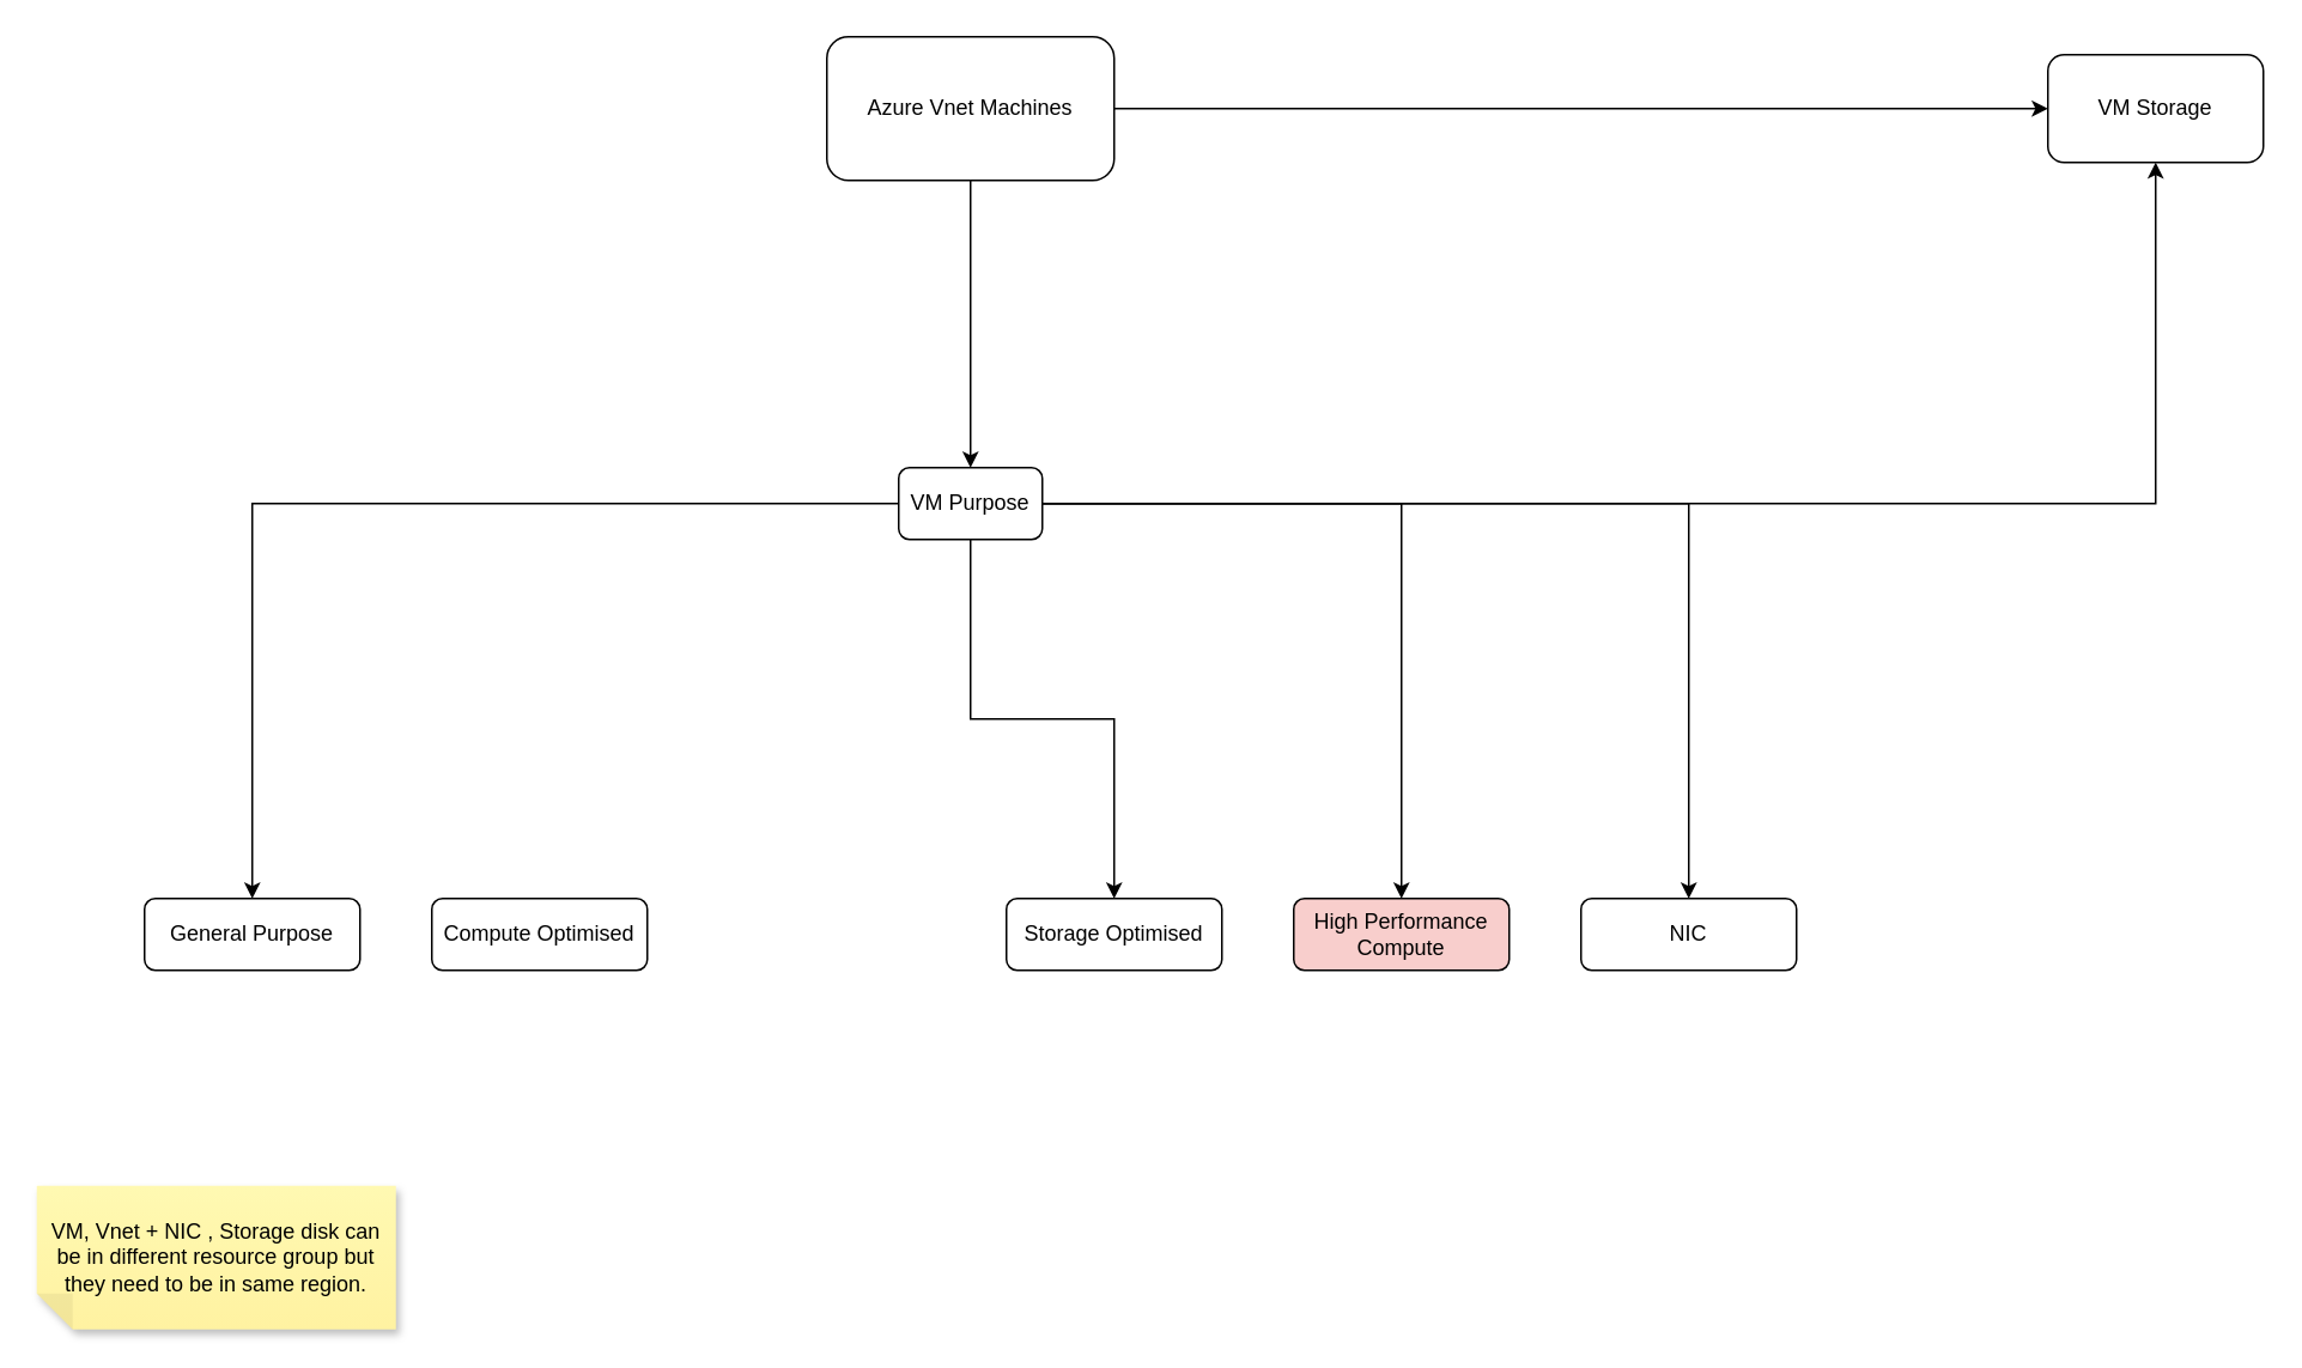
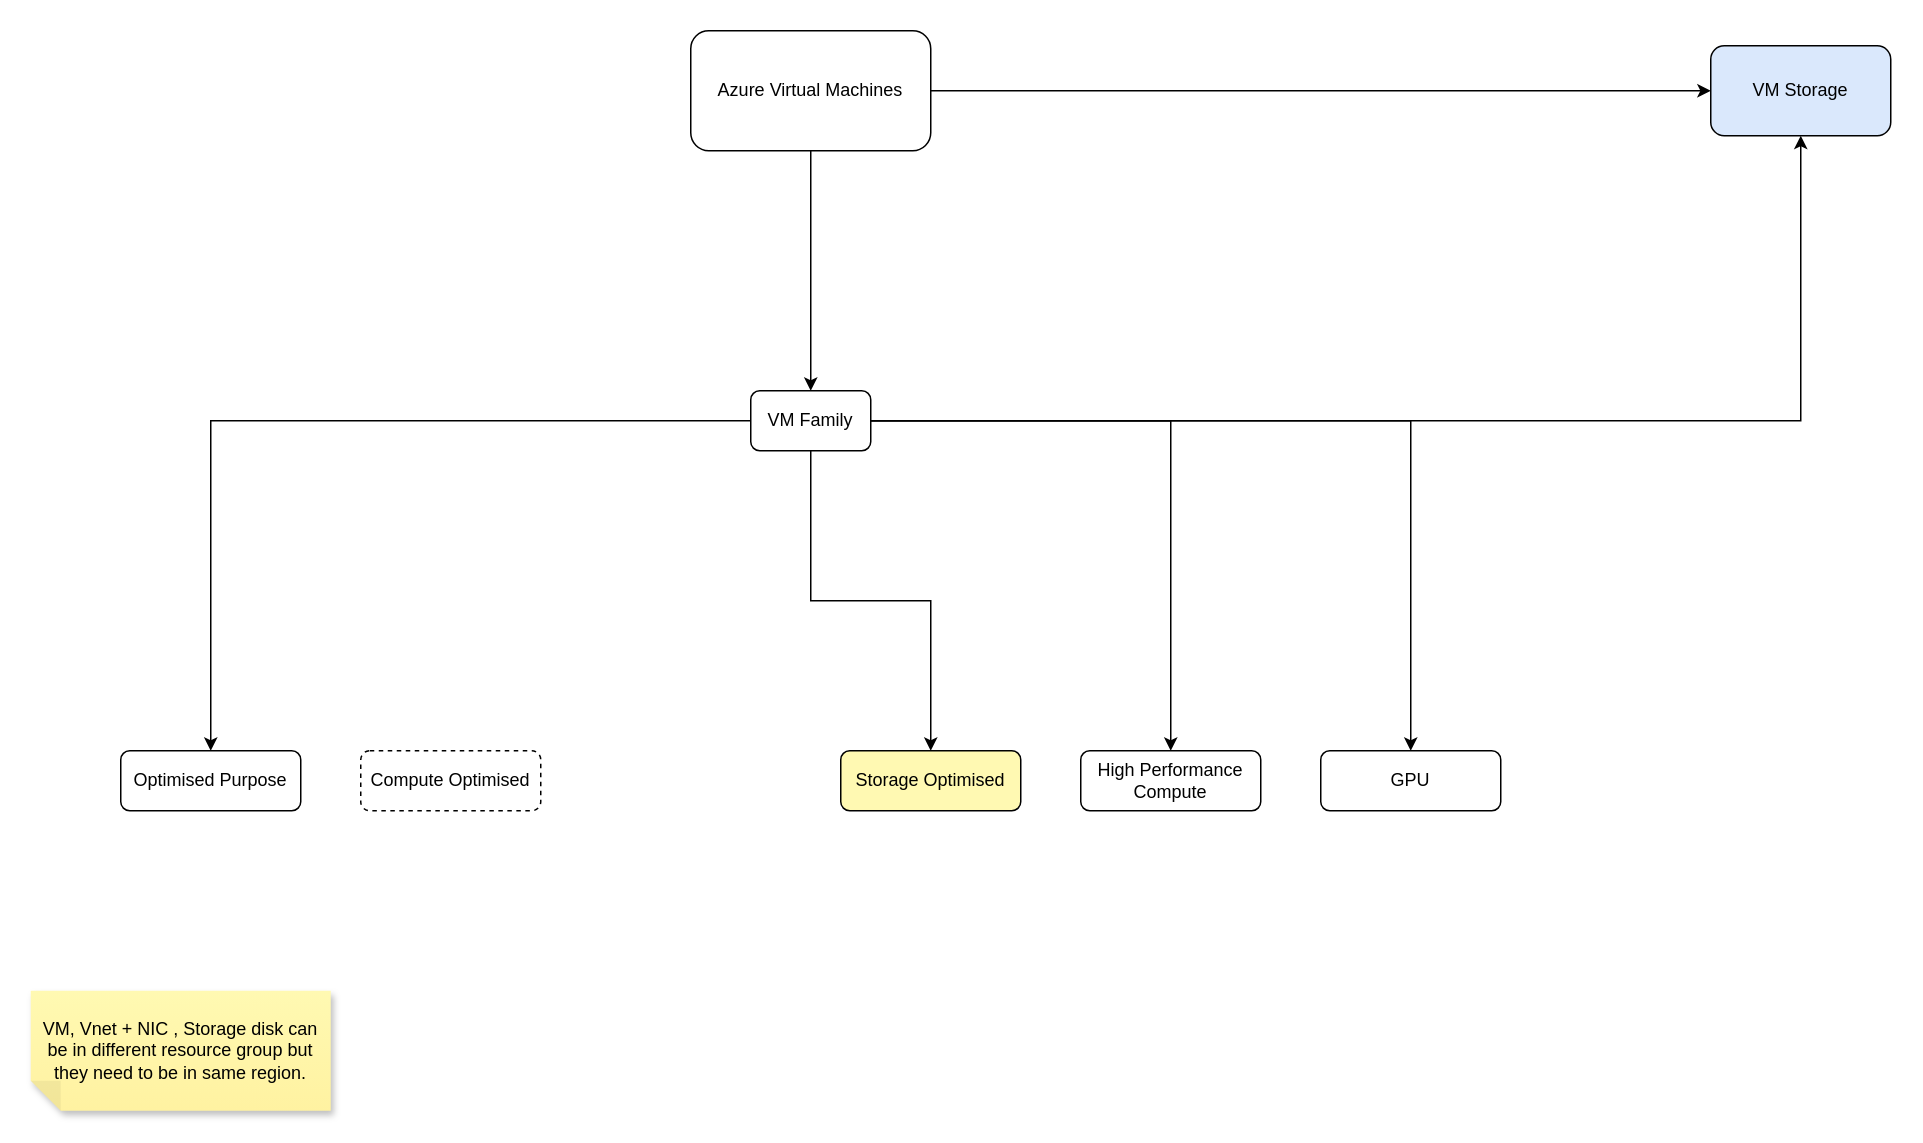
- <mxCell id="4" value="Azure Vnet Machines" style="rounded=1;whiteSpace=wrap;html=1;" vertex="1" parent="1"><mxGeometry x="460" y="20" width="160" height="80" as="geometry" /></mxCell>
+ <mxCell id="4" value="Azure Virtual Machines" style="rounded=1;whiteSpace=wrap;html=1;" vertex="1" parent="1"><mxGeometry x="460" y="20" width="160" height="80" as="geometry" /></mxCell>
- <mxCell id="17" value="VM Storage" style="whiteSpace=wrap;html=1;rounded=1;" vertex="1" parent="1"><mxGeometry x="1140" y="30" width="120" height="60" as="geometry" /></mxCell>
+ <mxCell id="17" value="VM Storage" style="whiteSpace=wrap;html=1;rounded=1;fillColor=#dae8fc;" vertex="1" parent="1"><mxGeometry x="1140" y="30" width="120" height="60" as="geometry" /></mxCell>
- <mxCell id="10" value="VM Purpose" style="whiteSpace=wrap;html=1;rounded=1;" vertex="1" parent="1"><mxGeometry x="500" y="260" width="80" height="40" as="geometry" /></mxCell>
+ <mxCell id="10" value="VM Family" style="whiteSpace=wrap;html=1;rounded=1;" vertex="1" parent="1"><mxGeometry x="500" y="260" width="80" height="40" as="geometry" /></mxCell>
- <mxCell id="11" value="General Purpose" style="whiteSpace=wrap;html=1;rounded=1;" vertex="1" parent="1"><mxGeometry x="80" y="500" width="120" height="40" as="geometry" /></mxCell>
+ <mxCell id="11" value="Optimised Purpose" style="whiteSpace=wrap;html=1;rounded=1;" vertex="1" parent="1"><mxGeometry x="80" y="500" width="120" height="40" as="geometry" /></mxCell>
- <mxCell id="12" value="Compute Optimised" style="whiteSpace=wrap;html=1;rounded=1;" vertex="1" parent="1"><mxGeometry x="240" y="500" width="120" height="40" as="geometry" /></mxCell>
+ <mxCell id="12" value="Compute Optimised" style="whiteSpace=wrap;html=1;rounded=1;dashed=1;" vertex="1" parent="1"><mxGeometry x="240" y="500" width="120" height="40" as="geometry" /></mxCell>
- <mxCell id="13" value="Storage Optimised" style="whiteSpace=wrap;html=1;rounded=1;" vertex="1" parent="1"><mxGeometry x="560" y="500" width="120" height="40" as="geometry" /></mxCell>
+ <mxCell id="13" value="Storage Optimised" style="whiteSpace=wrap;html=1;rounded=1;fillColor=#fff9b2;" vertex="1" parent="1"><mxGeometry x="560" y="500" width="120" height="40" as="geometry" /></mxCell>
- <mxCell id="14" value="High Performance Compute" style="whiteSpace=wrap;html=1;rounded=1;fillColor=#f8cecc;" vertex="1" parent="1"><mxGeometry x="720" y="500" width="120" height="40" as="geometry" /></mxCell>
+ <mxCell id="14" value="High Performance Compute" style="whiteSpace=wrap;html=1;rounded=1;" vertex="1" parent="1"><mxGeometry x="720" y="500" width="120" height="40" as="geometry" /></mxCell>
- <mxCell id="15" value="NIC" style="whiteSpace=wrap;html=1;rounded=1;" vertex="1" parent="1"><mxGeometry x="880" y="500" width="120" height="40" as="geometry" /></mxCell>
+ <mxCell id="15" value="GPU" style="whiteSpace=wrap;html=1;rounded=1;" vertex="1" parent="1"><mxGeometry x="880" y="500" width="120" height="40" as="geometry" /></mxCell>
